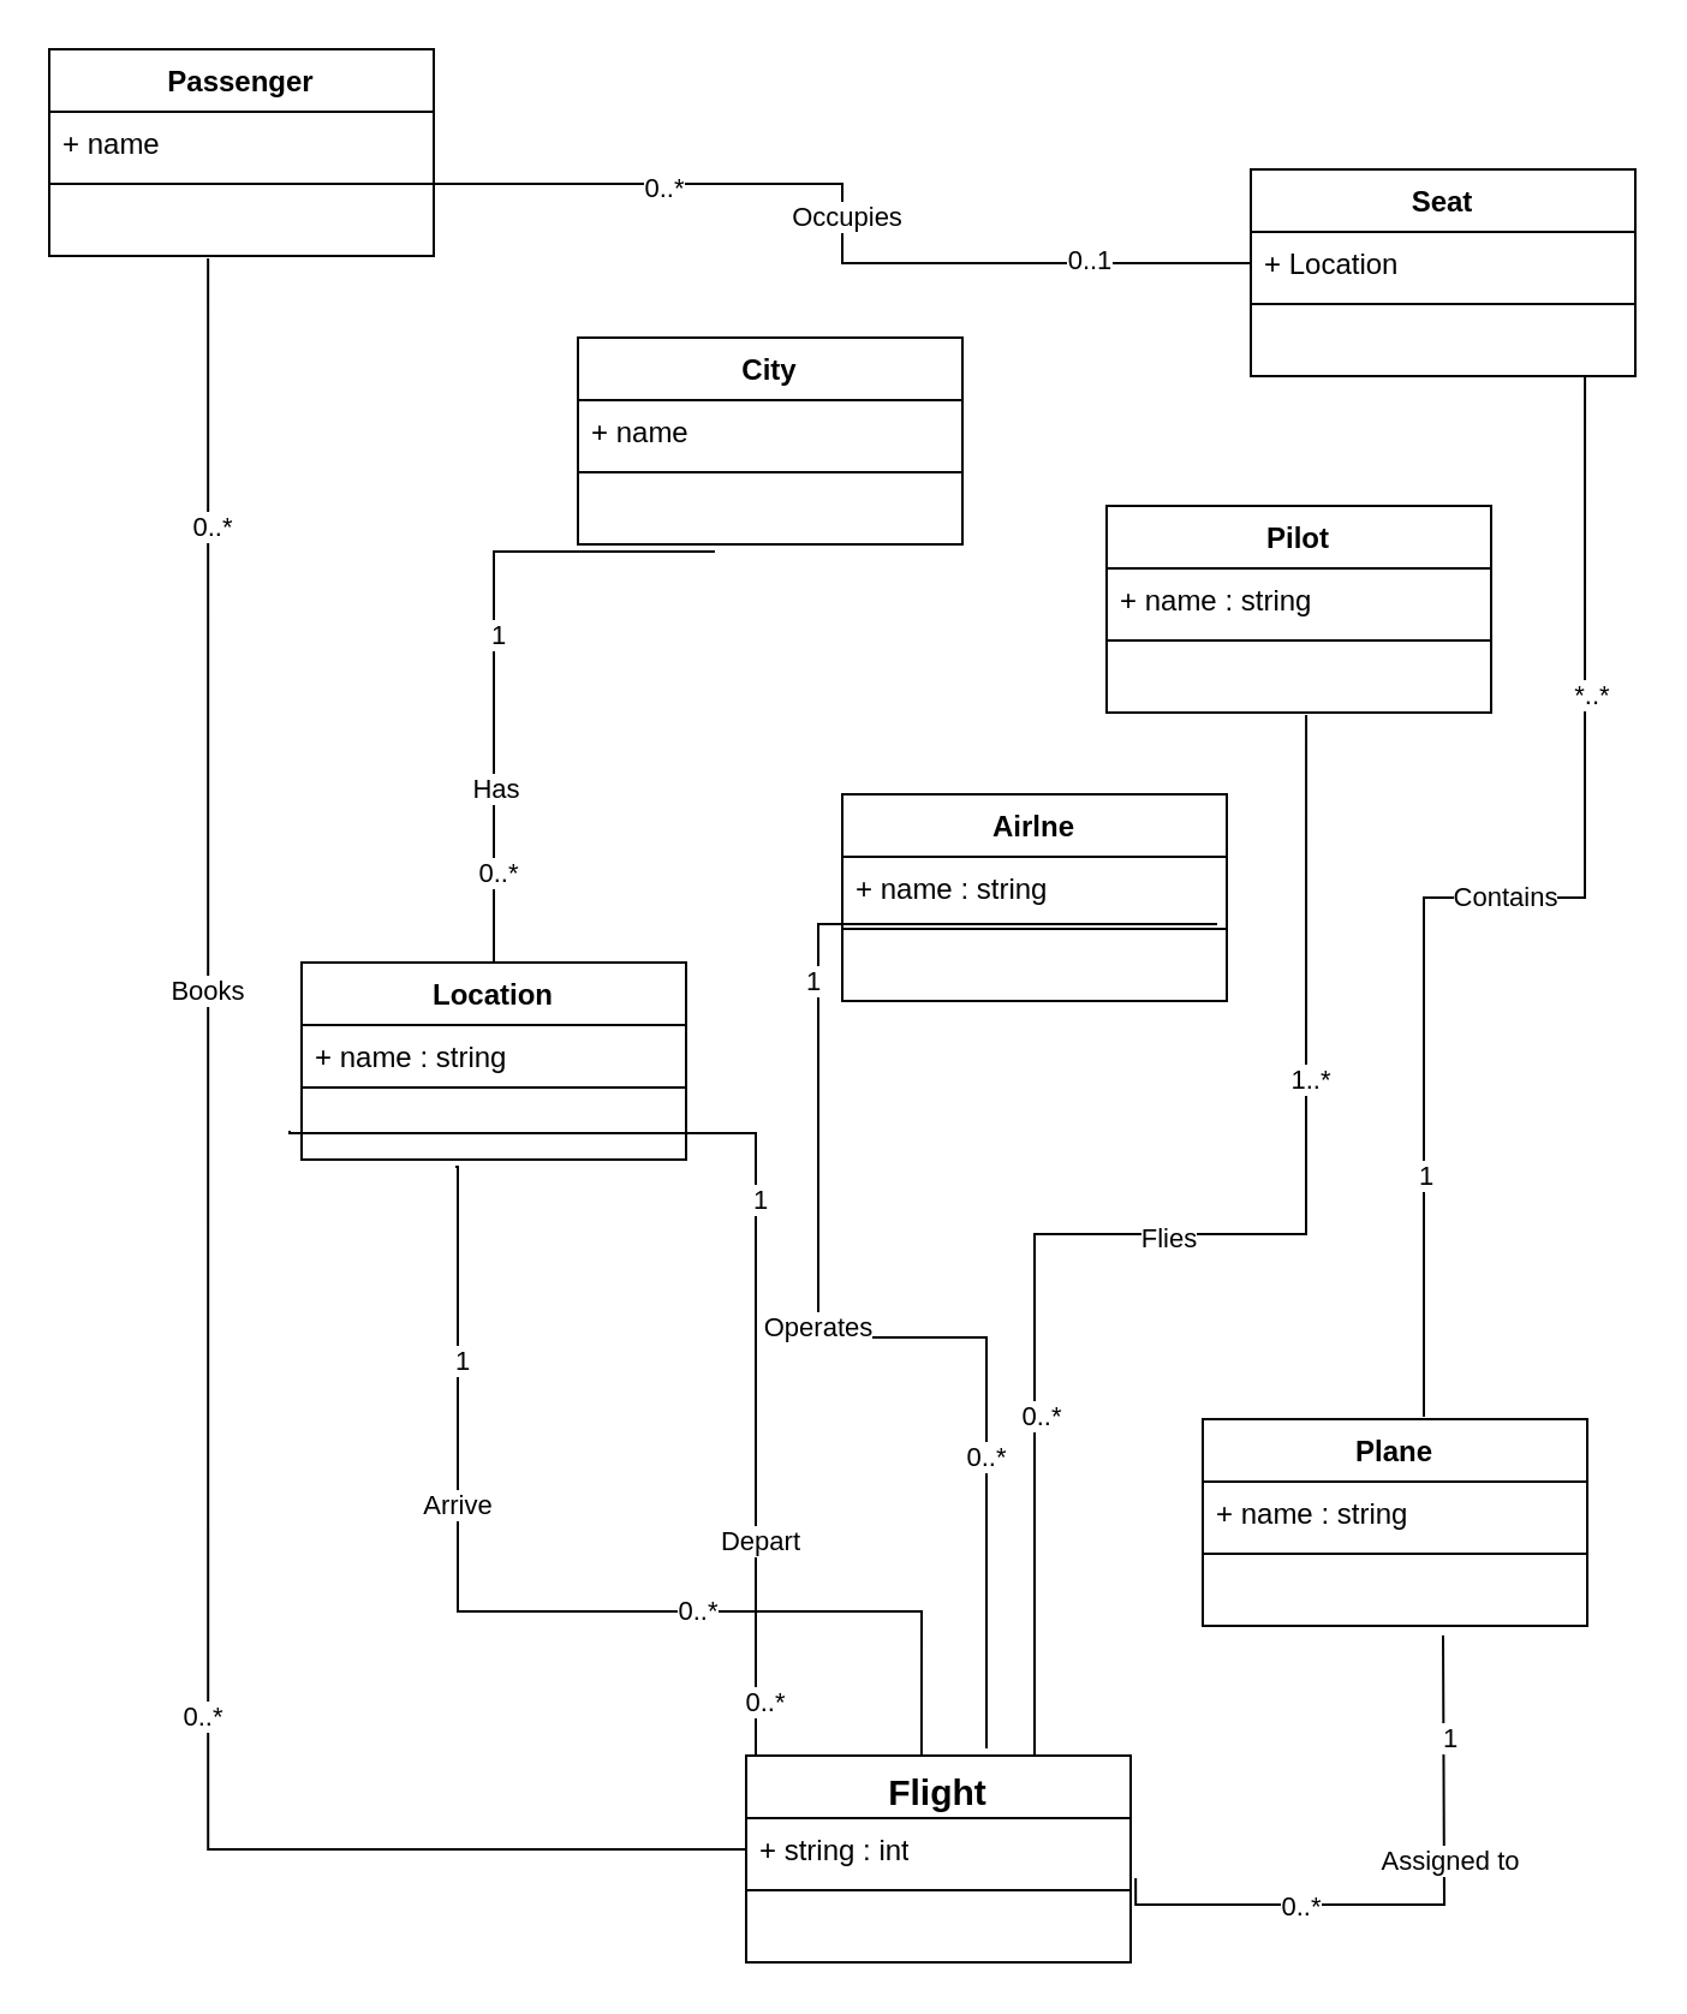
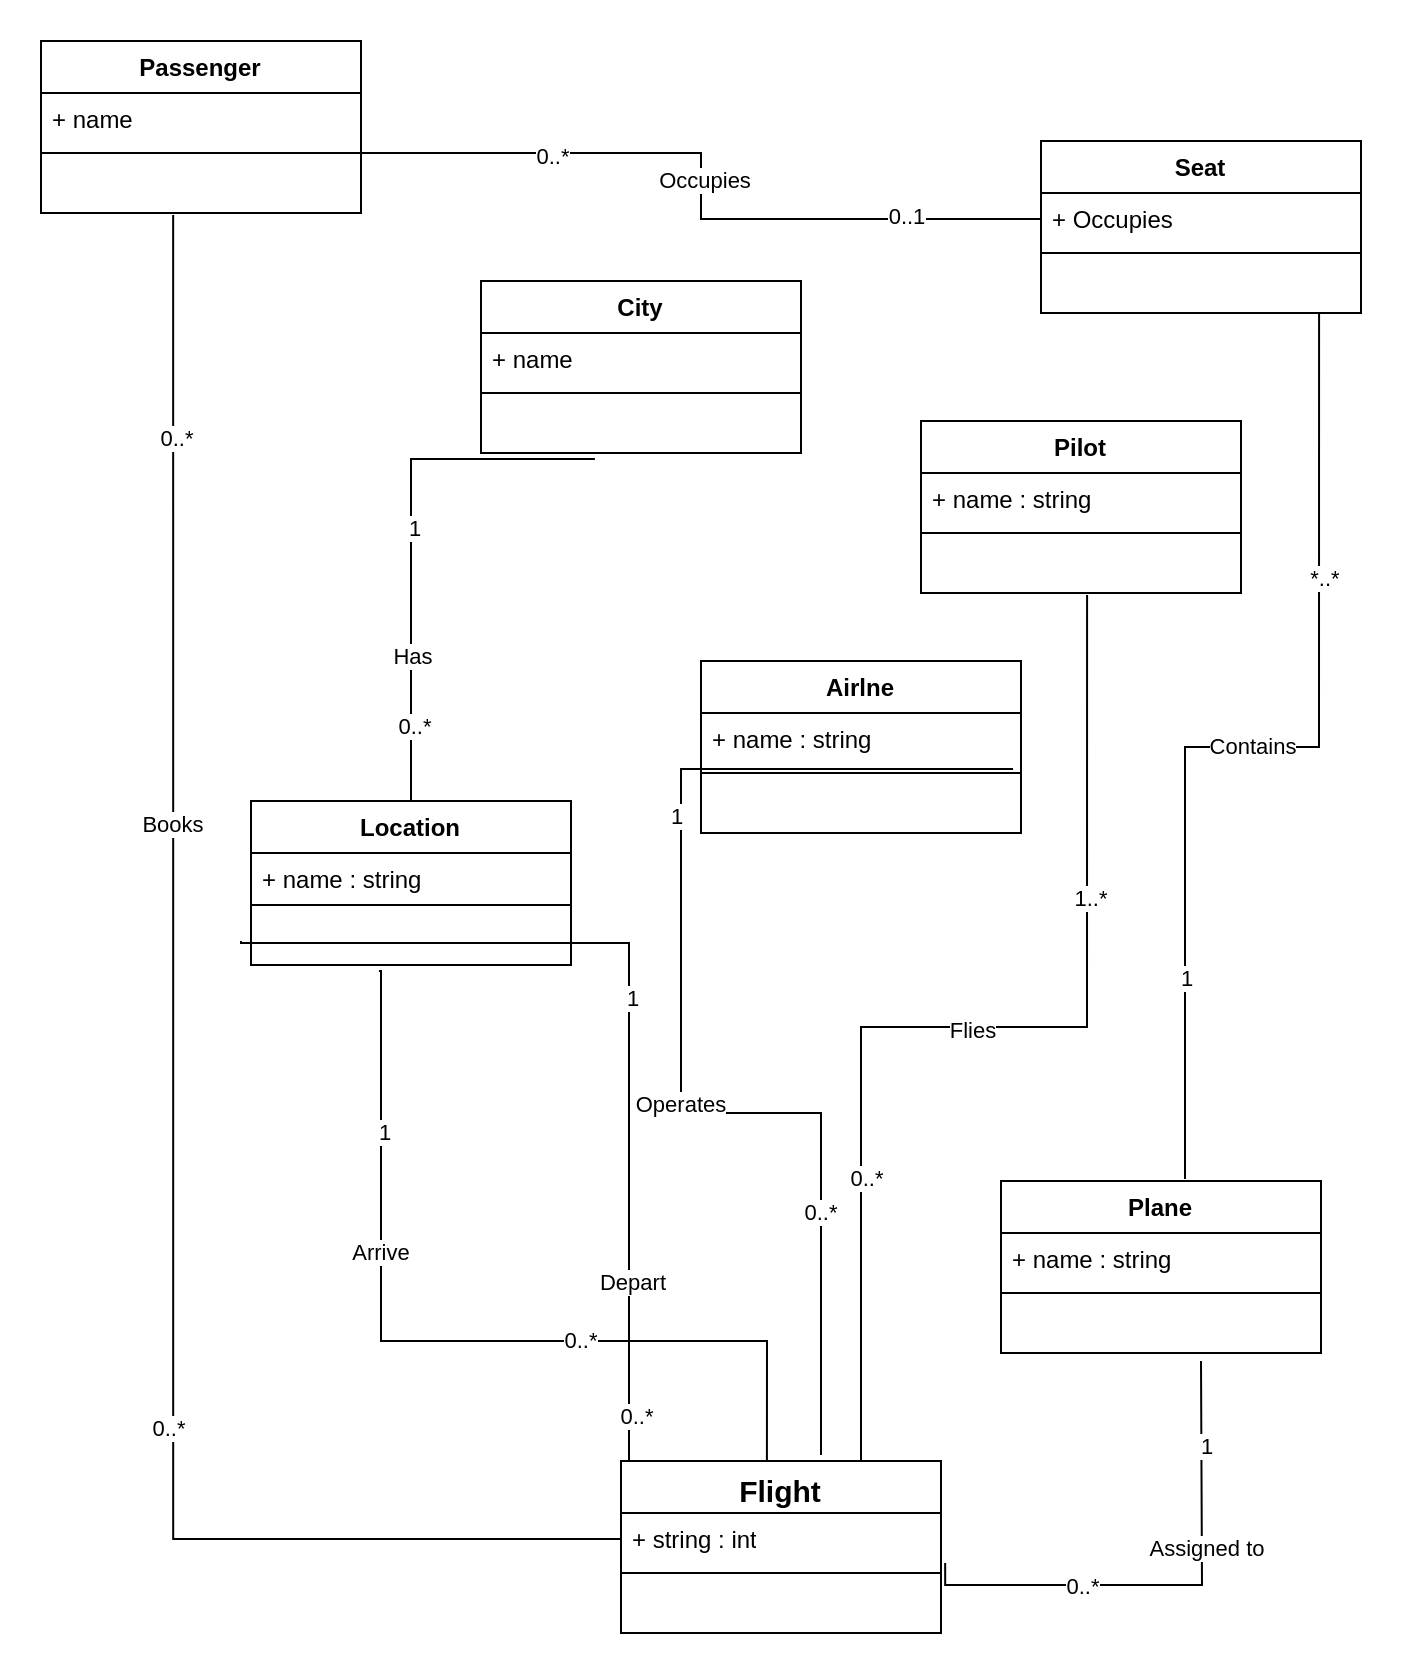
- <mxCell id="15" value="+ Location" style="text;strokeColor=none;fillColor=none;align=left;verticalAlign=top;spacingLeft=4;spacingRight=4;overflow=hidden;rotatable=0;points=[[0,0.5],[1,0.5]];portConstraint=eastwest;whiteSpace=wrap;html=1;" vertex="1" parent="14"><mxGeometry y="26" width="160" height="26" as="geometry" /></mxCell>
+ <mxCell id="15" value="+ Occupies" style="text;strokeColor=none;fillColor=none;align=left;verticalAlign=top;spacingLeft=4;spacingRight=4;overflow=hidden;rotatable=0;points=[[0,0.5],[1,0.5]];portConstraint=eastwest;whiteSpace=wrap;html=1;" vertex="1" parent="14"><mxGeometry y="26" width="160" height="26" as="geometry" /></mxCell>
